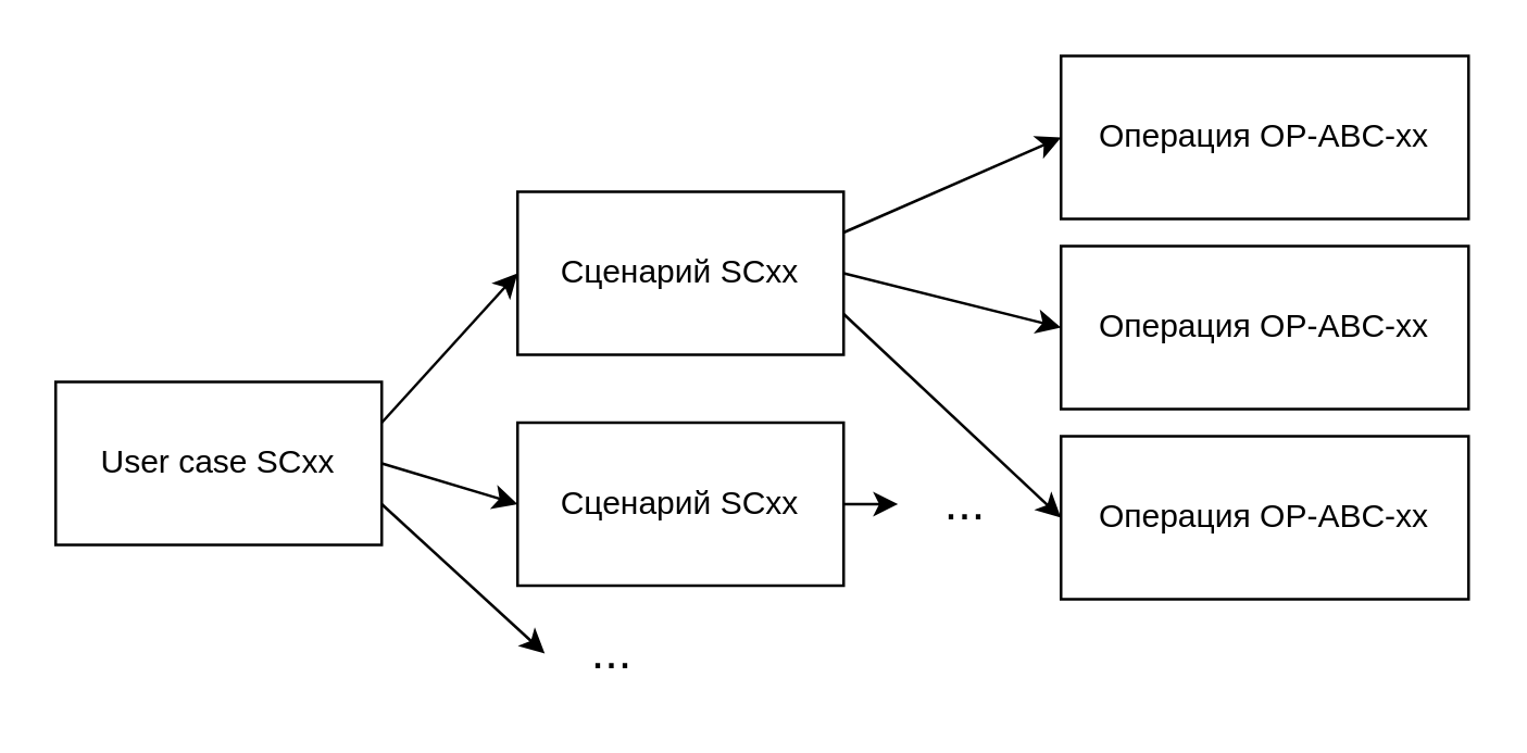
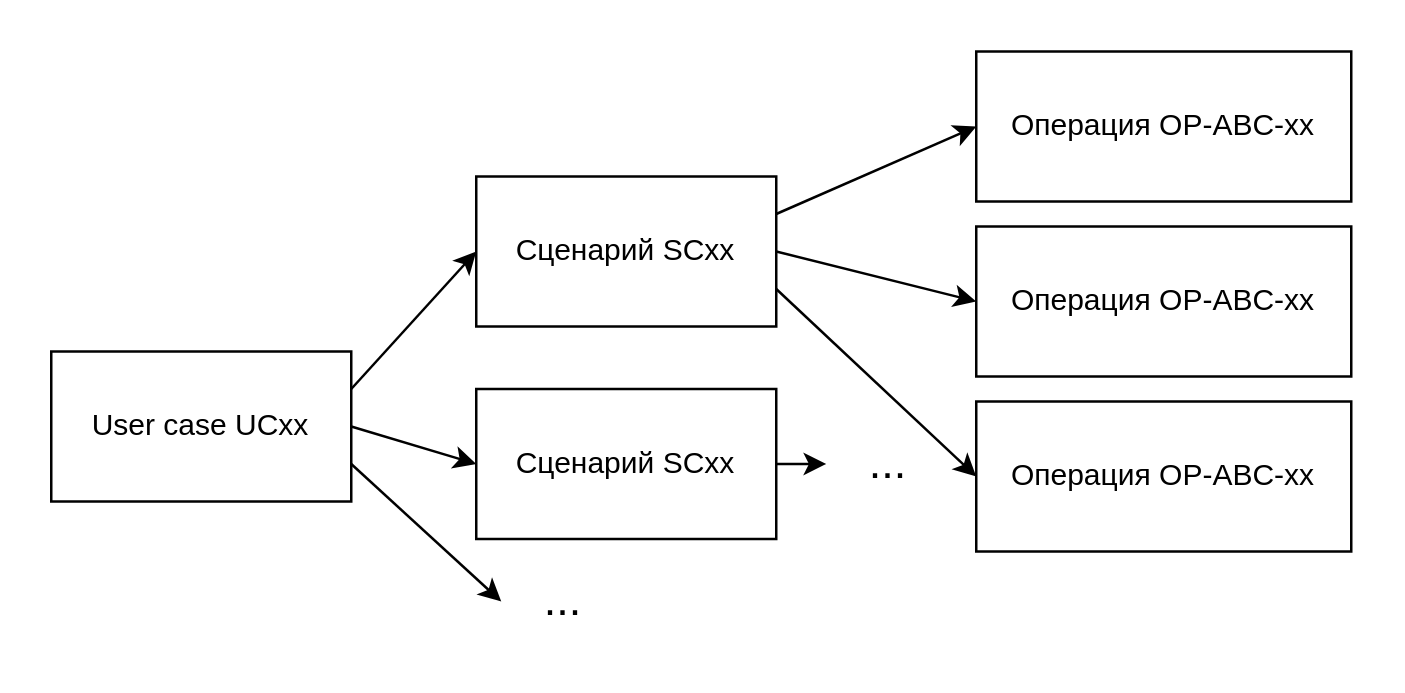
- <mxCell id="2" value="User case SCxx" style="rounded=0;whiteSpace=wrap;html=1;" vertex="1" parent="1"><mxGeometry x="20" y="140" width="120" height="60" as="geometry" /></mxCell>
+ <mxCell id="2" value="User case UCxx" style="rounded=0;whiteSpace=wrap;html=1;" vertex="1" parent="1"><mxGeometry x="20" y="140" width="120" height="60" as="geometry" /></mxCell>
